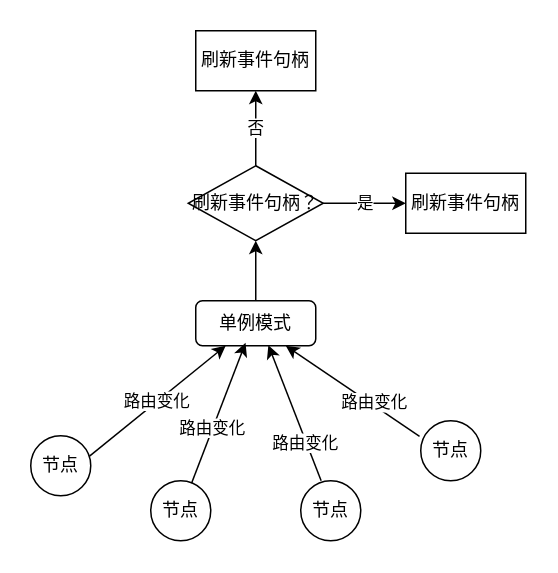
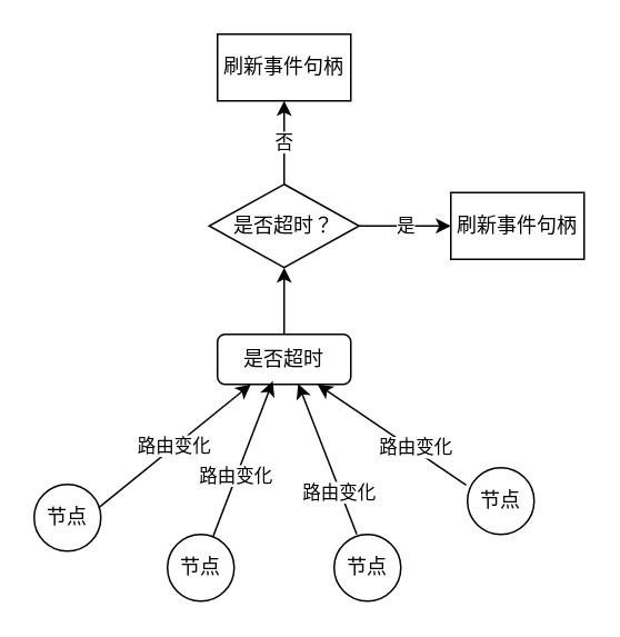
- <mxCell id="18" value="刷新事件句柄？" style="rhombus;whiteSpace=wrap;html=1;" vertex="1" parent="1"><mxGeometry x="125" y="110" width="90" height="50" as="geometry" /></mxCell>
+ <mxCell id="18" value="是否超时？" style="rhombus;whiteSpace=wrap;html=1;" vertex="1" parent="1"><mxGeometry x="125" y="110" width="90" height="50" as="geometry" /></mxCell>
- <mxCell id="7" value="单例模式" style="rounded=1;whiteSpace=wrap;html=1;" vertex="1" parent="1"><mxGeometry x="130" y="200" width="80" height="30" as="geometry" /></mxCell>
+ <mxCell id="7" value="是否超时" style="rounded=1;whiteSpace=wrap;html=1;" vertex="1" parent="1"><mxGeometry x="130" y="200" width="80" height="30" as="geometry" /></mxCell>
